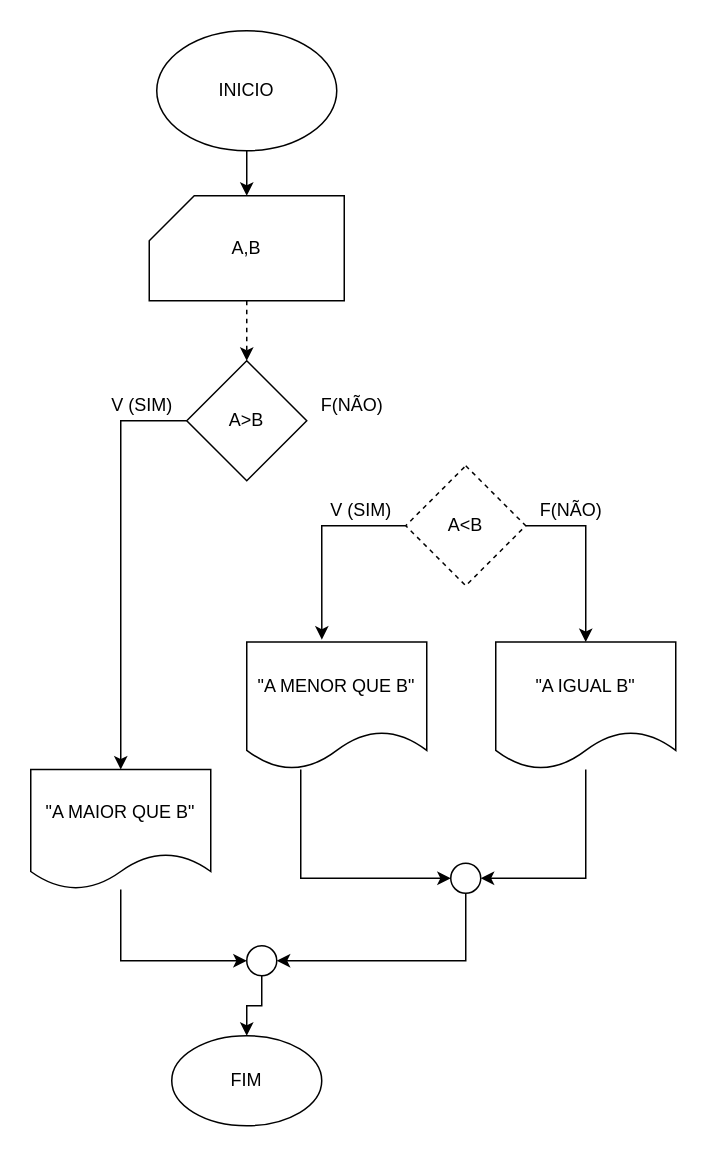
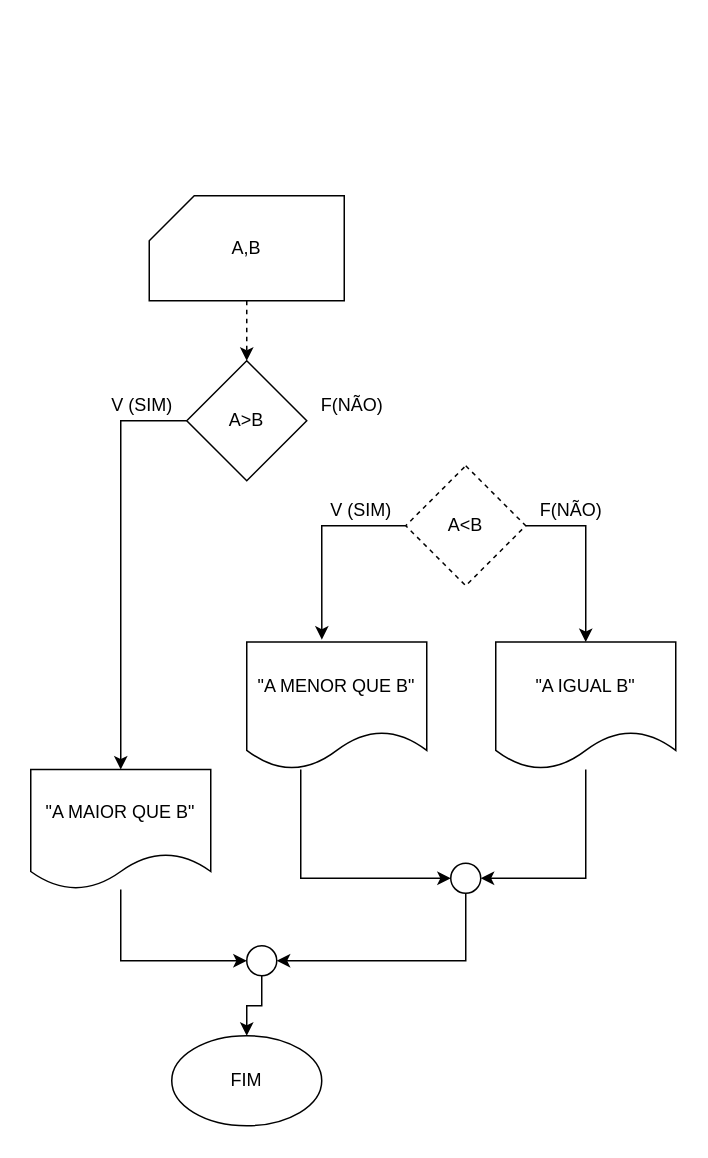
- <mxCell id="3" value="INICIO" style="ellipse;whiteSpace=wrap;html=1;" parent="1" vertex="1"><mxGeometry x="104" y="20" width="120" height="80" as="geometry" /></mxCell>
- <mxCell id="2" style="edgeStyle=orthogonalEdgeStyle;rounded=0;orthogonalLoop=1;jettySize=auto;html=1;entryX=0.5;entryY=0;entryDx=0;entryDy=0;entryPerimeter=0;" parent="1" source="3" target="6" edge="1"><mxGeometry relative="1" as="geometry" /></mxCell>
